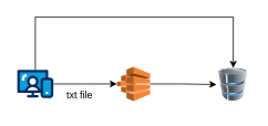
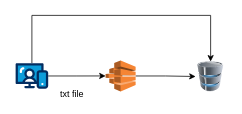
- <mxCell id="8" value="txt file" style="text;html=1;align=center;verticalAlign=middle;resizable=0;points=[];autosize=1;strokeColor=none;fillColor=none;" vertex="1" parent="1"><mxGeometry x="70" y="100" width="50" height="30" as="geometry" /></mxCell>
+ <mxCell id="8" value="txt file" style="text;html=1;align=center;verticalAlign=middle;resizable=0;points=[];autosize=1;strokeColor=none;fillColor=none;" vertex="1" parent="1"><mxGeometry x="70" y="110" width="50" height="30" as="geometry" /></mxCell>
